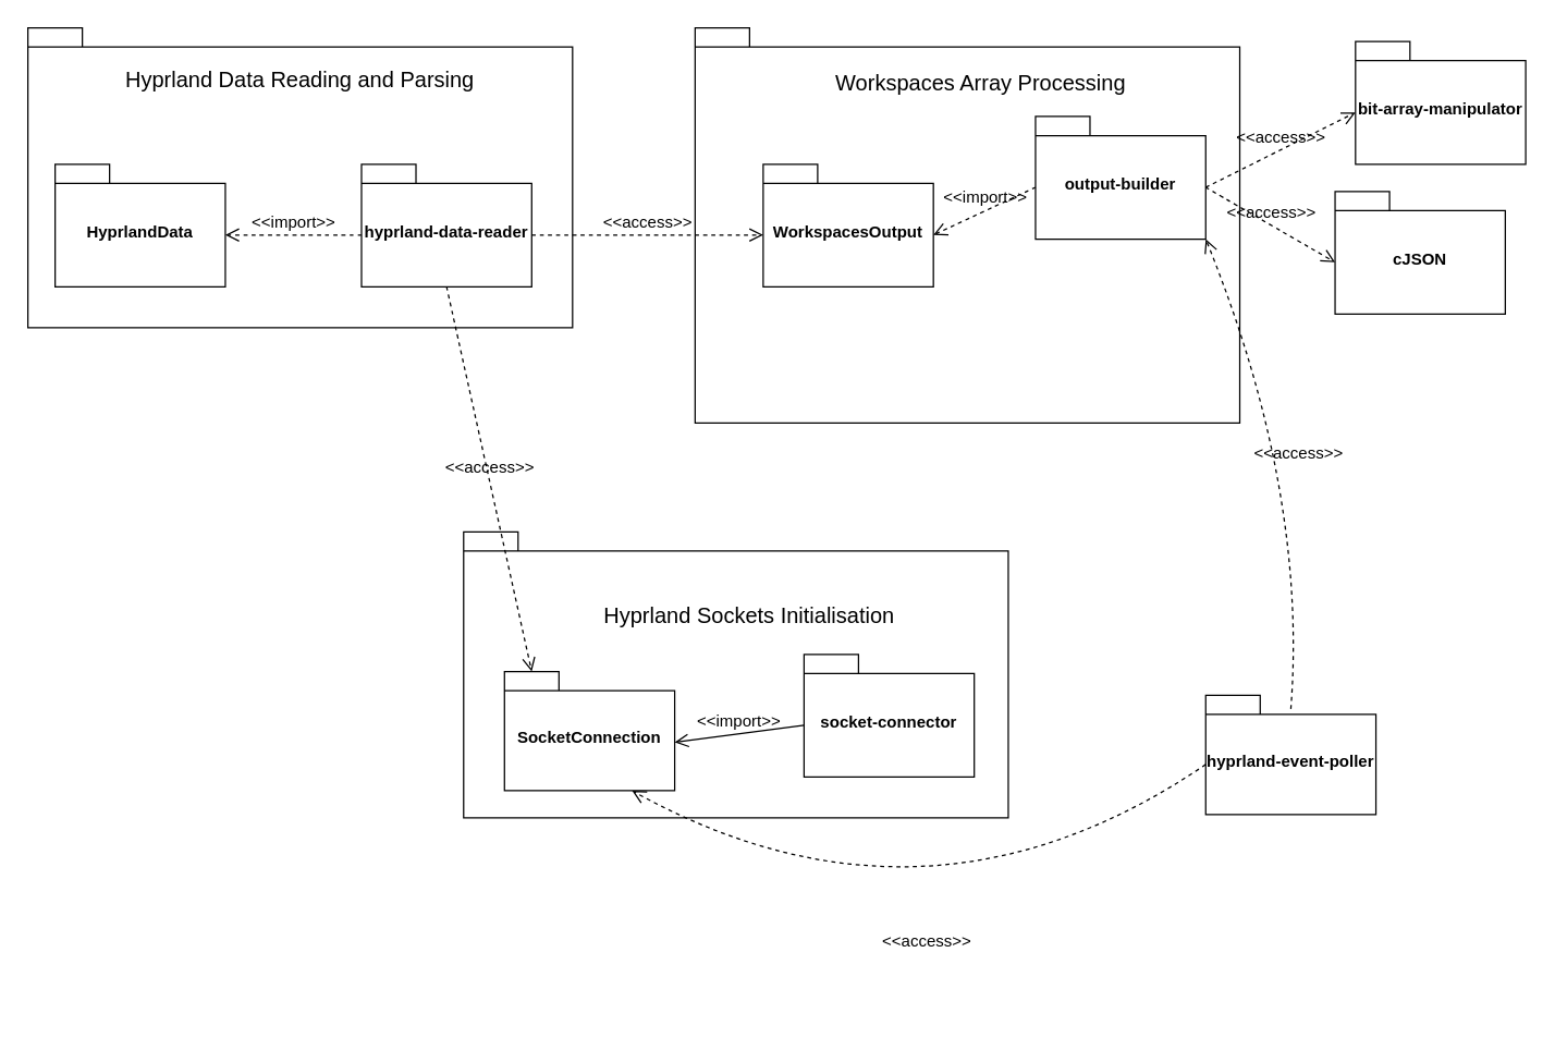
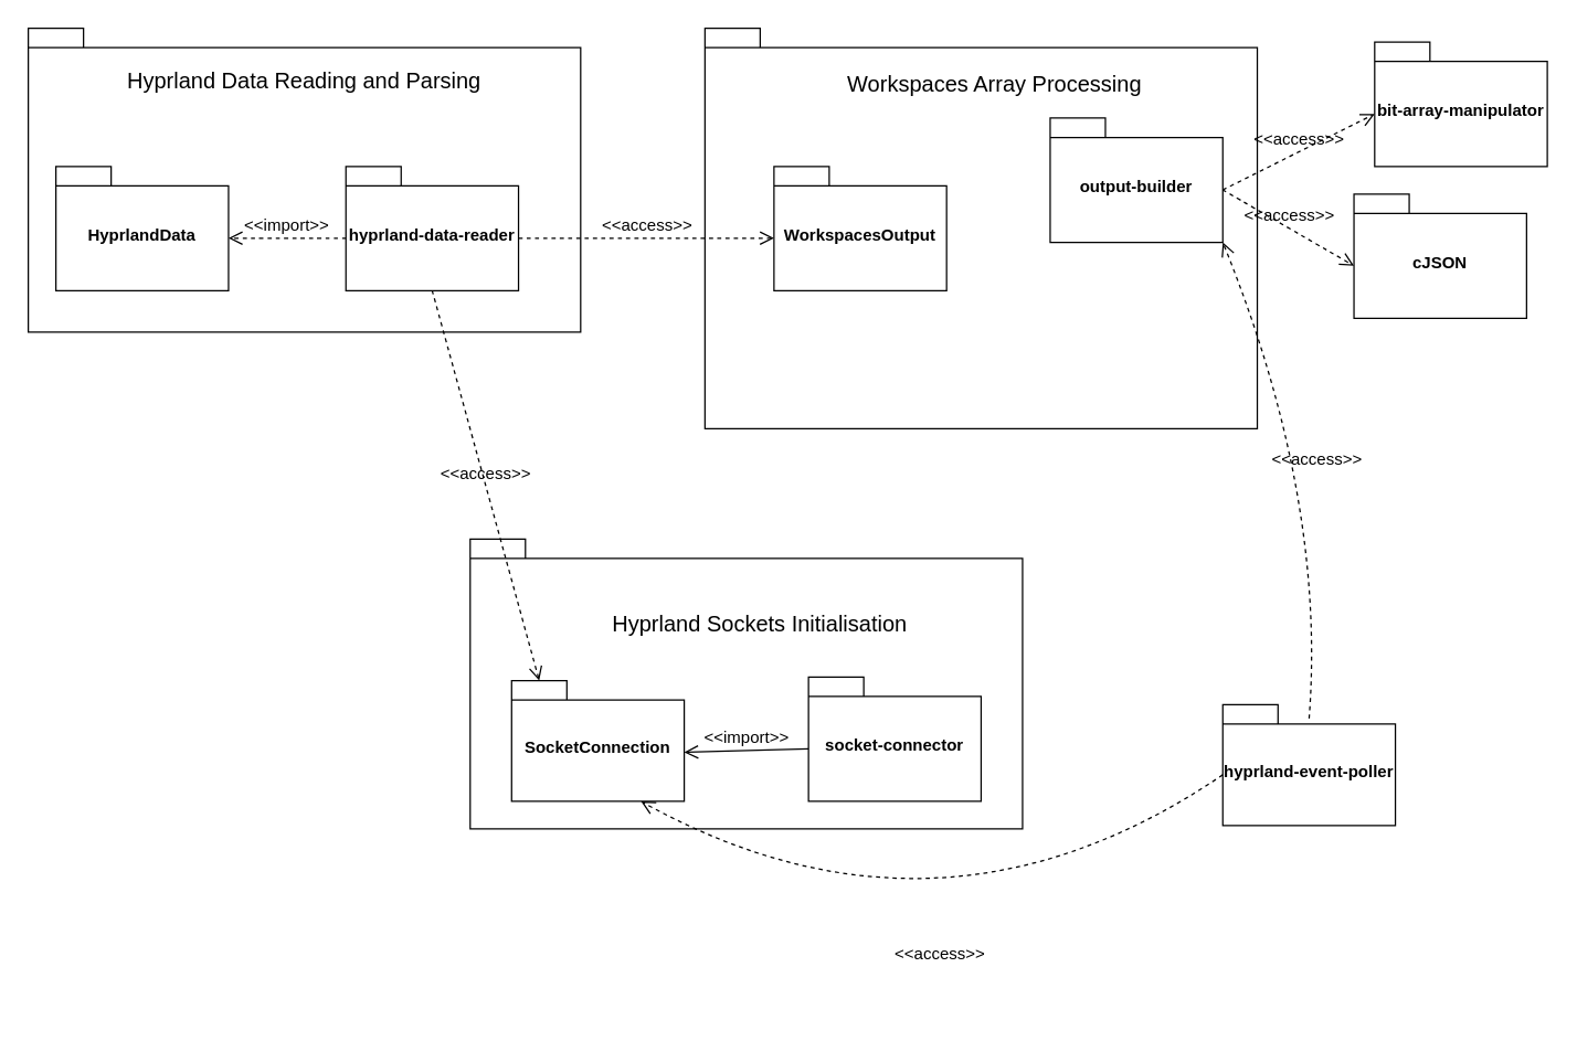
- <mxCell id="13" value="&amp;lt;&amp;lt;import&amp;gt;&amp;gt;" style="endArrow=open;startArrow=none;endFill=0;startFill=0;endSize=8;html=1;verticalAlign=bottom;dashed=1;labelBackgroundColor=none;rounded=0;fontSize=12;curved=1;entryX=0;entryY=0;entryDx=125.0;entryDy=52;entryPerimeter=0;exitX=0;exitY=0;exitDx=0;exitDy=52;exitPerimeter=0;" edge="1" parent="8" source="11" target="12"><mxGeometry width="160" relative="1" as="geometry"><mxPoint x="260" y="117" as="sourcePoint" /><mxPoint x="185" y="162" as="targetPoint" /></mxGeometry></mxCell>
- <mxCell id="23" value="hyprland-data-reader" style="shape=folder;fontStyle=1;spacingTop=10;tabWidth=40;tabHeight=14;tabPosition=left;html=1;whiteSpace=wrap;" vertex="1" parent="1"><mxGeometry x="265" y="120" width="125" height="90" as="geometry" /></mxCell>
+ <mxCell id="23" value="hyprland-data-reader" style="shape=folder;fontStyle=1;spacingTop=10;tabWidth=40;tabHeight=14;tabPosition=left;html=1;whiteSpace=wrap;" vertex="1" parent="1"><mxGeometry x="250" y="120" width="125" height="90" as="geometry" /></mxCell>
- <mxCell id="7" value="socket-connector" style="shape=folder;fontStyle=1;spacingTop=10;tabWidth=40;tabHeight=14;tabPosition=left;html=1;whiteSpace=wrap;" vertex="1" parent="1"><mxGeometry x="590" y="480" width="125" height="90" as="geometry" /></mxCell>
+ <mxCell id="7" value="socket-connector" style="shape=folder;fontStyle=1;spacingTop=10;tabWidth=40;tabHeight=14;tabPosition=left;html=1;whiteSpace=wrap;" vertex="1" parent="1"><mxGeometry x="585" y="490" width="125" height="90" as="geometry" /></mxCell>
